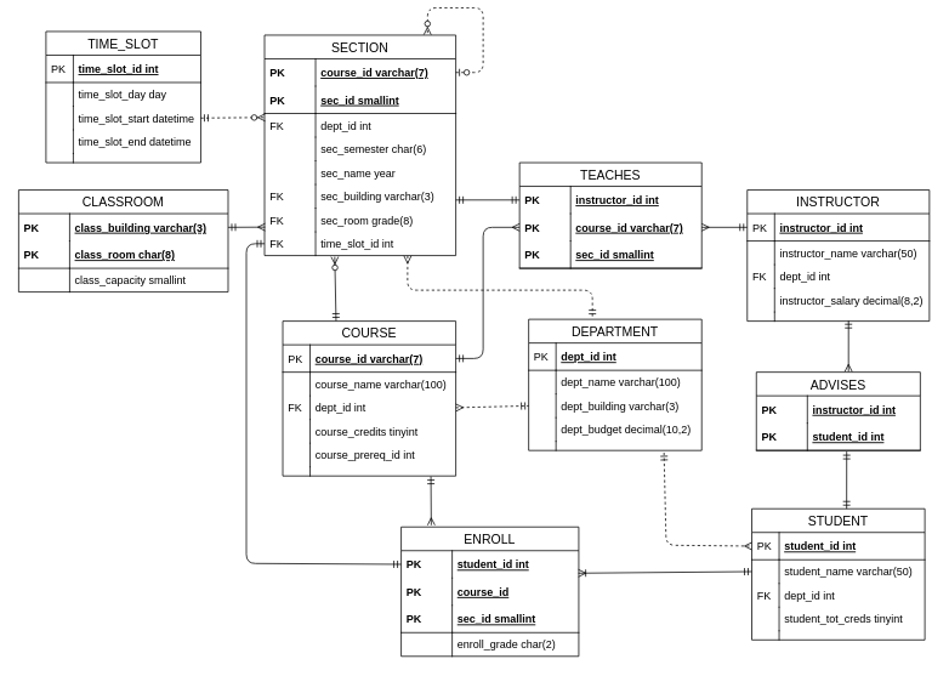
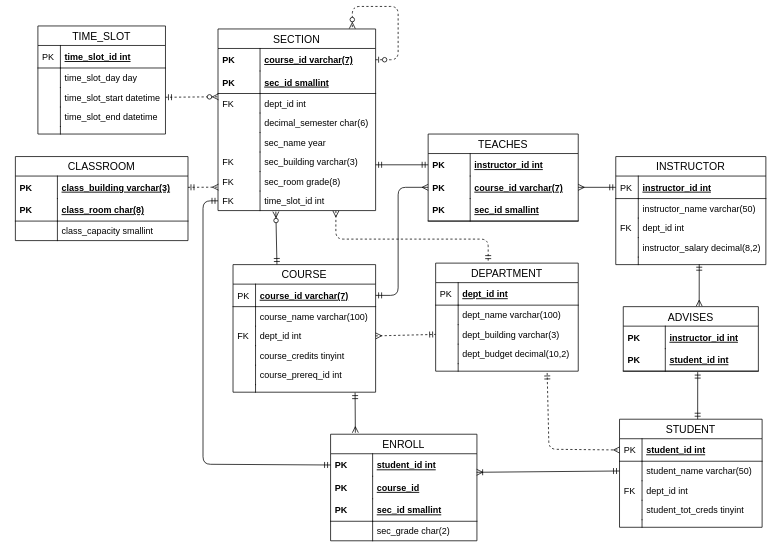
- <mxCell id="56" value="sec_semester char(6)" style="shape=partialRectangle;top=0;left=0;right=0;bottom=0;align=left;verticalAlign=top;fillColor=none;spacingLeft=60;spacingRight=4;overflow=hidden;rotatable=0;points=[[0,0.5],[1,0.5]];portConstraint=eastwest;dropTarget=0;fontSize=12;" parent="49" vertex="1"><mxGeometry y="112" width="210" height="26" as="geometry" /></mxCell>
+ <mxCell id="56" value="decimal_semester char(6)" style="shape=partialRectangle;top=0;left=0;right=0;bottom=0;align=left;verticalAlign=top;fillColor=none;spacingLeft=60;spacingRight=4;overflow=hidden;rotatable=0;points=[[0,0.5],[1,0.5]];portConstraint=eastwest;dropTarget=0;fontSize=12;" parent="49" vertex="1"><mxGeometry y="112" width="210" height="26" as="geometry" /></mxCell>
- <mxCell id="110" value="" style="endArrow=ERmany;html=1;exitX=1;exitY=0.5;exitDx=0;exitDy=0;entryX=0.003;entryY=0.8;entryDx=0;entryDy=0;entryPerimeter=0;startArrow=ERmandOne;startFill=0;endFill=0;dashed=0;" edge="1" parent="1" source="3" target="62"><mxGeometry width="50" height="50" relative="1" as="geometry"><mxPoint x="270" y="234" as="sourcePoint" /><mxPoint x="270" y="236" as="targetPoint" /></mxGeometry></mxCell>
+ <mxCell id="110" value="" style="endArrow=ERmany;html=1;exitX=1;exitY=0.5;exitDx=0;exitDy=0;entryX=0.003;entryY=0.8;entryDx=0;entryDy=0;entryPerimeter=0;startArrow=ERmandOne;startFill=0;endFill=0;dashed=1;" edge="1" parent="1" source="3" target="62"><mxGeometry width="50" height="50" relative="1" as="geometry"><mxPoint x="270" y="234" as="sourcePoint" /><mxPoint x="270" y="236" as="targetPoint" /></mxGeometry></mxCell>
- <mxCell id="103" value="enroll_grade char(2)" style="shape=partialRectangle;top=0;left=0;right=0;bottom=0;align=left;verticalAlign=top;fillColor=none;spacingLeft=60;spacingRight=4;overflow=hidden;rotatable=0;points=[[0,0.5],[1,0.5]];portConstraint=eastwest;dropTarget=0;fontSize=12;" parent="96" vertex="1"><mxGeometry y="116" width="195" height="26" as="geometry" /></mxCell>
+ <mxCell id="103" value="sec_grade char(2)" style="shape=partialRectangle;top=0;left=0;right=0;bottom=0;align=left;verticalAlign=top;fillColor=none;spacingLeft=60;spacingRight=4;overflow=hidden;rotatable=0;points=[[0,0.5],[1,0.5]];portConstraint=eastwest;dropTarget=0;fontSize=12;" parent="96" vertex="1"><mxGeometry y="116" width="195" height="26" as="geometry" /></mxCell>
